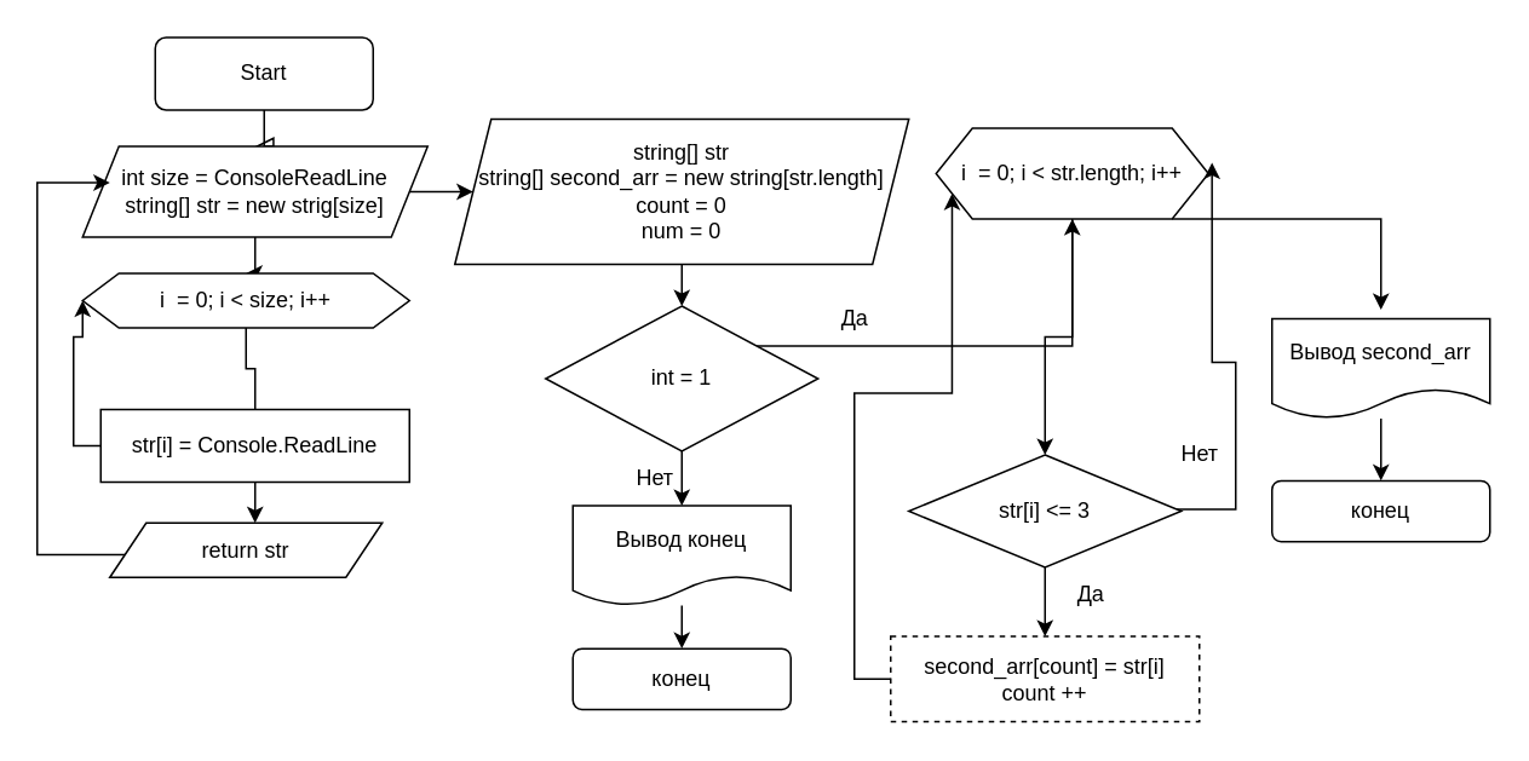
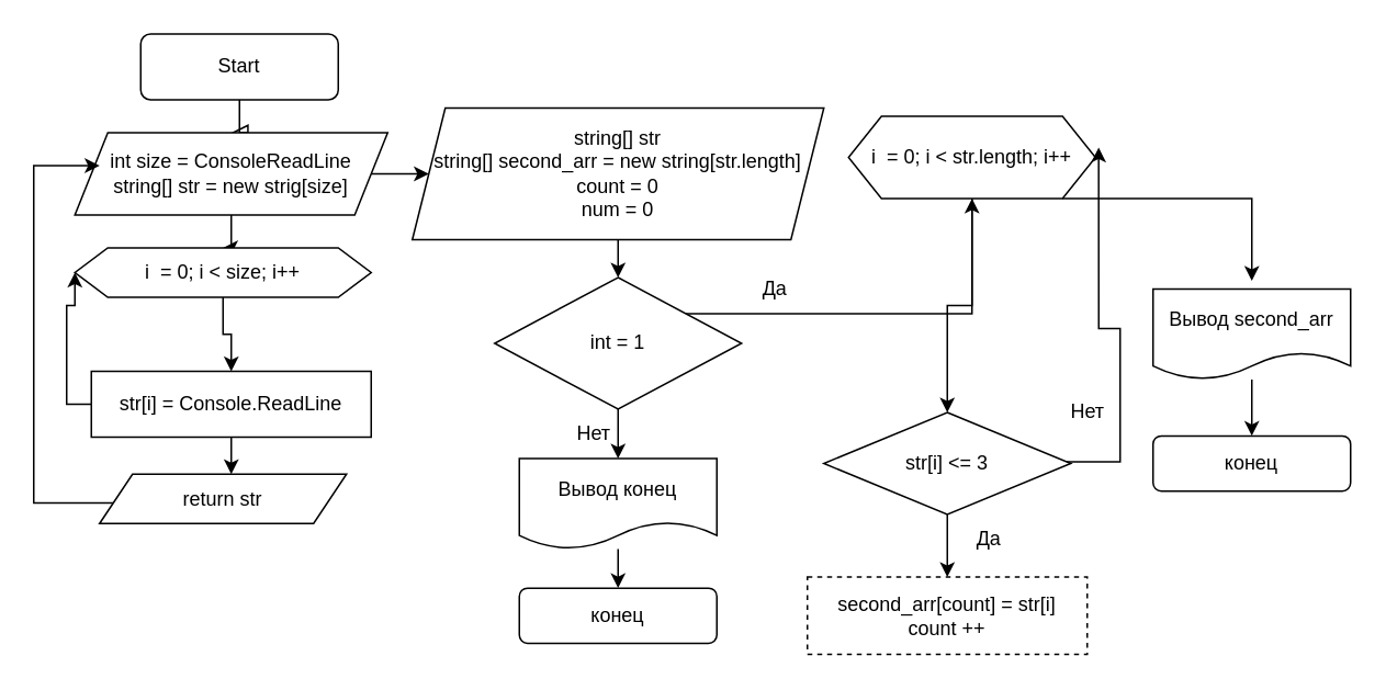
- <mxCell id="7" value="" style="edgeStyle=orthogonalEdgeStyle;rounded=0;orthogonalLoop=1;jettySize=auto;html=1;endArrow=none;" edge="1" parent="1" source="8" target="11"><mxGeometry relative="1" as="geometry" /></mxCell>
+ <mxCell id="7" value="" style="edgeStyle=orthogonalEdgeStyle;rounded=0;orthogonalLoop=1;jettySize=auto;html=1;" edge="1" parent="1" source="8" target="11"><mxGeometry relative="1" as="geometry" /></mxCell>
- <mxCell id="29" style="edgeStyle=orthogonalEdgeStyle;rounded=0;orthogonalLoop=1;jettySize=auto;html=1;entryX=0;entryY=0.75;entryDx=0;entryDy=0;" edge="1" parent="1" source="30" target="21"><mxGeometry relative="1" as="geometry"><mxPoint x="490" y="230" as="targetPoint" /><Array as="points"><mxPoint x="470" y="374" /><mxPoint x="470" y="216" /></Array></mxGeometry></mxCell>
